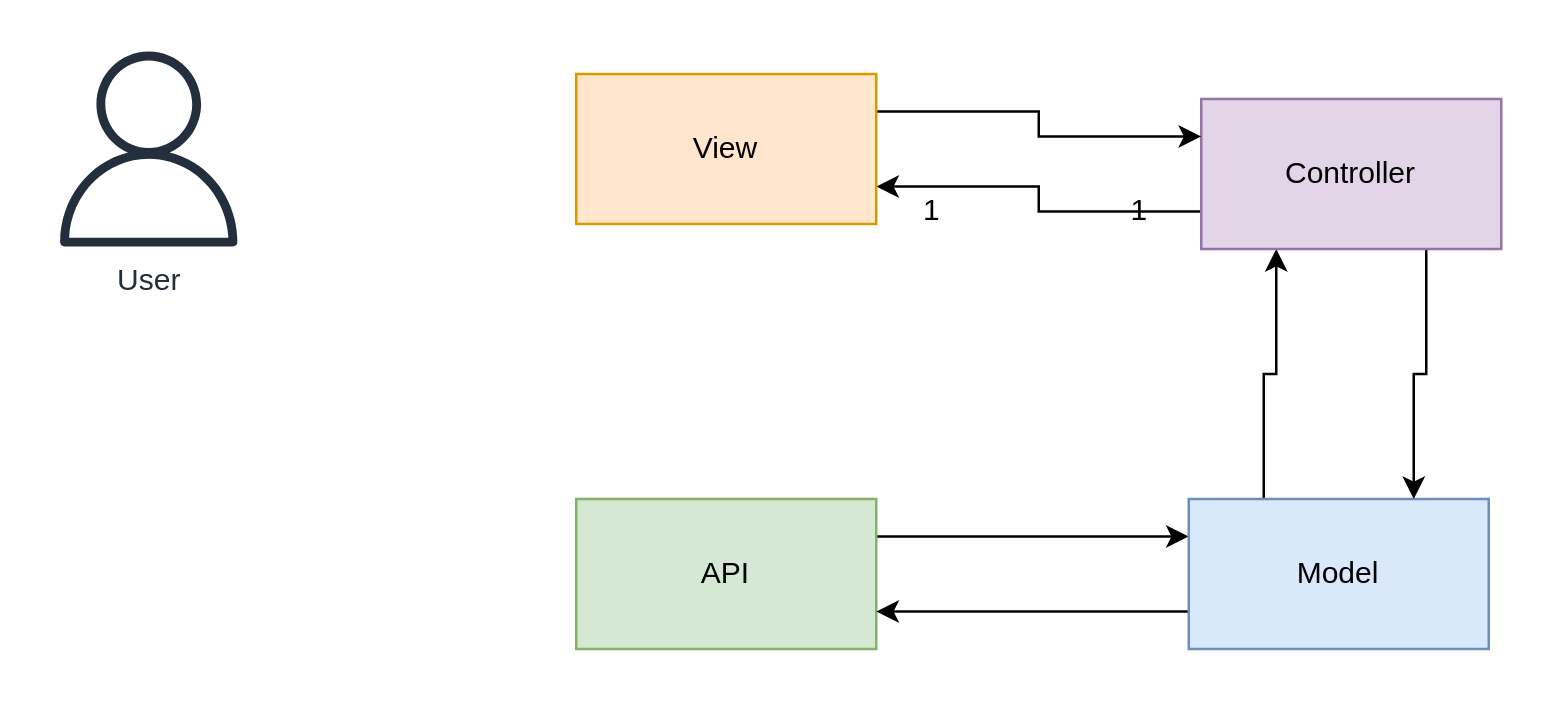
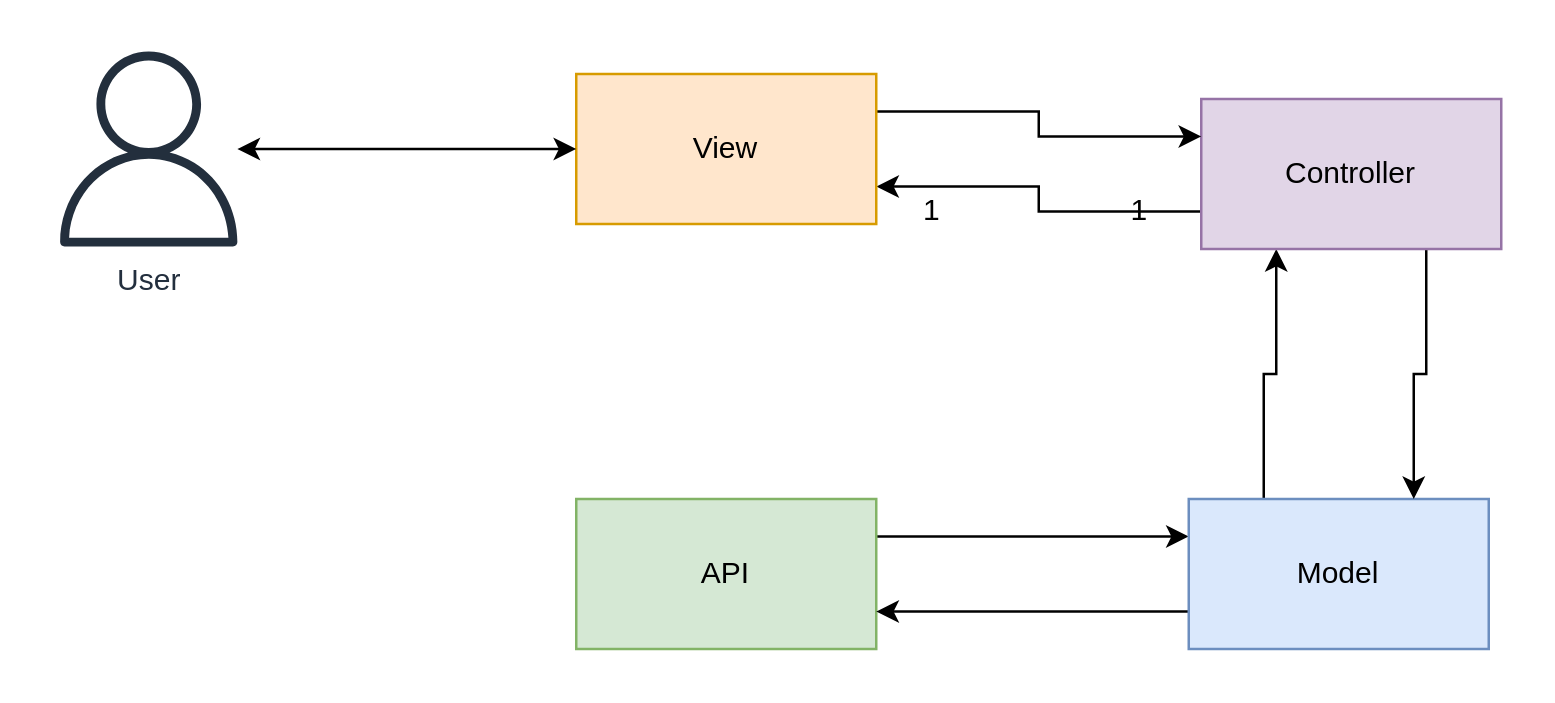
+ <mxCell id="14" style="edgeStyle=orthogonalEdgeStyle;rounded=0;orthogonalLoop=1;jettySize=auto;html=1;entryX=0;entryY=0.5;entryDx=0;entryDy=0;startArrow=classic;startFill=1;" edge="1" parent="1" source="15" target="11"><mxGeometry relative="1" as="geometry" /></mxCell>
